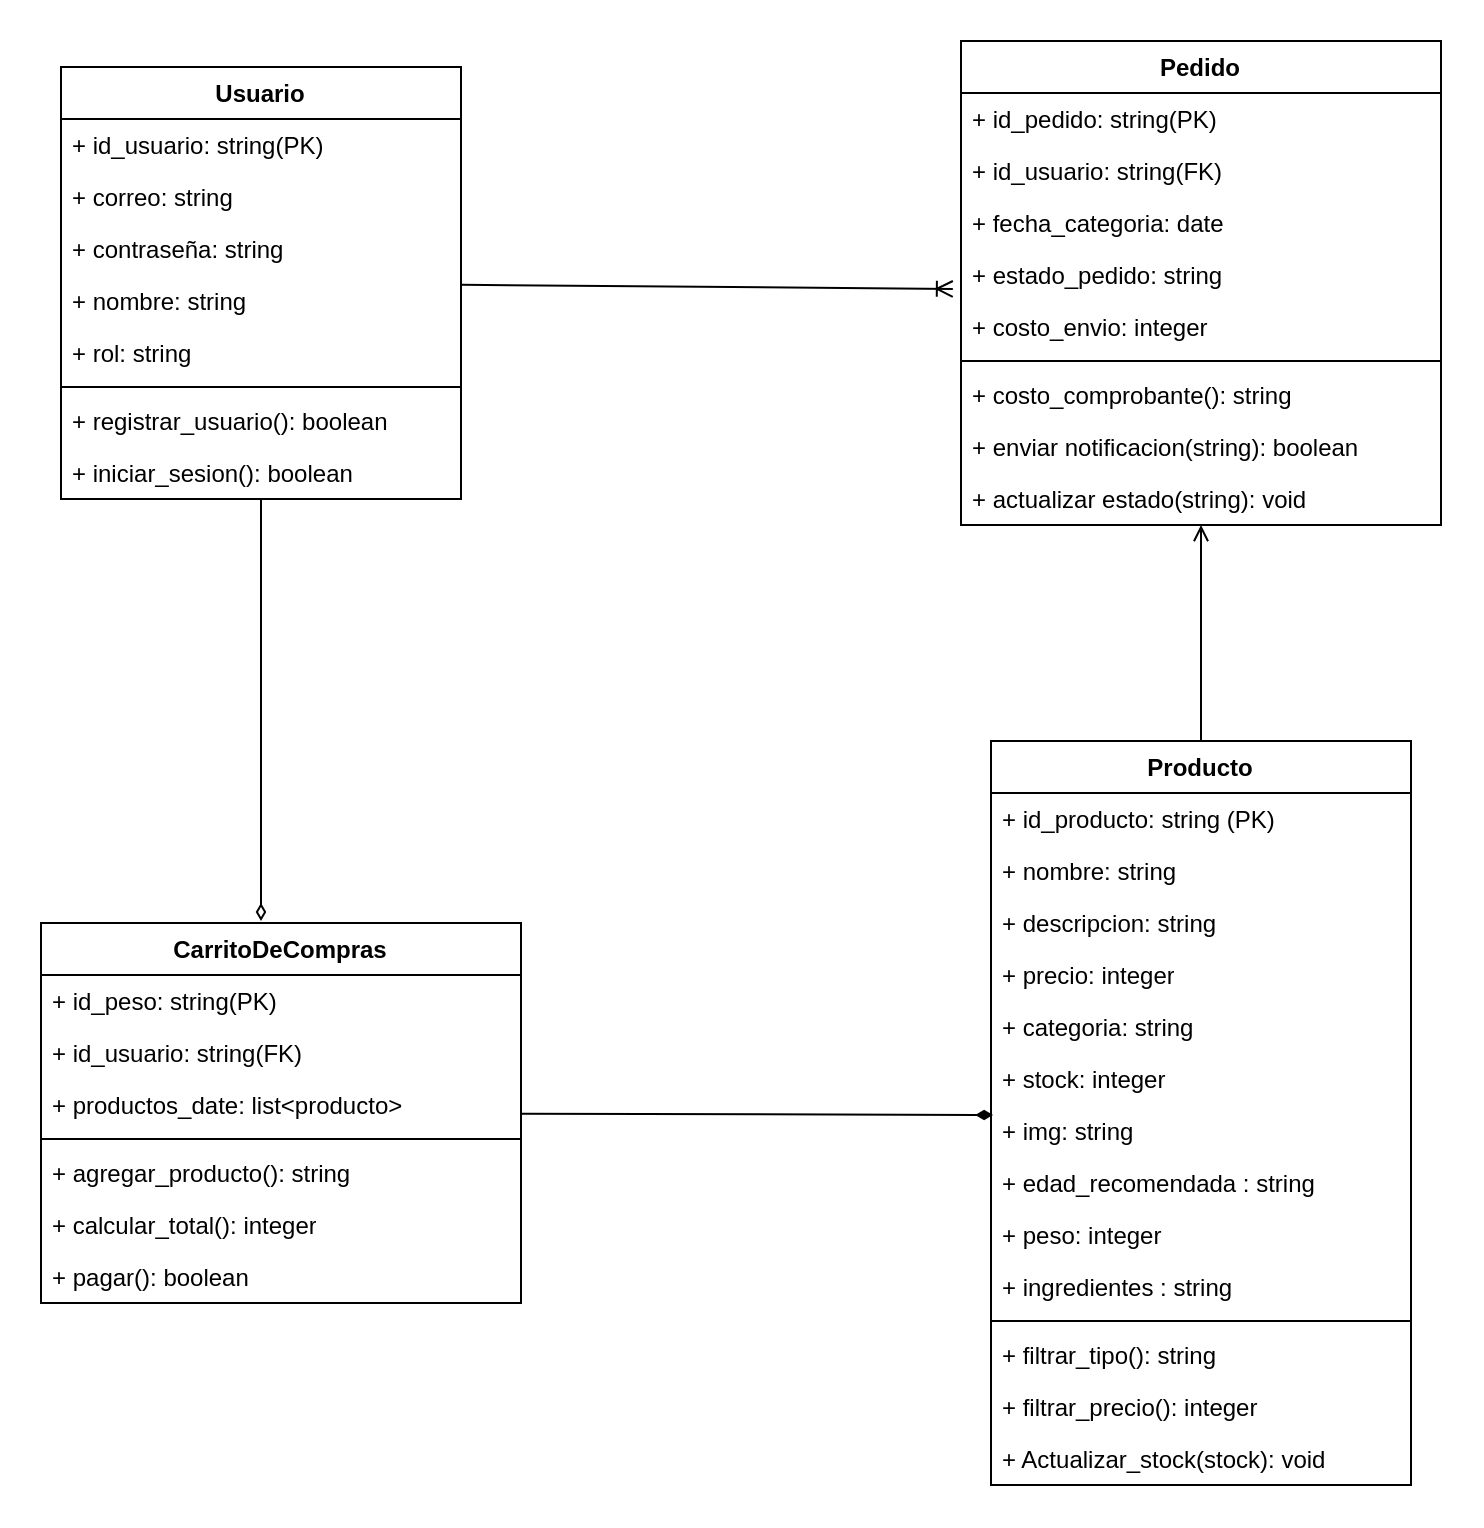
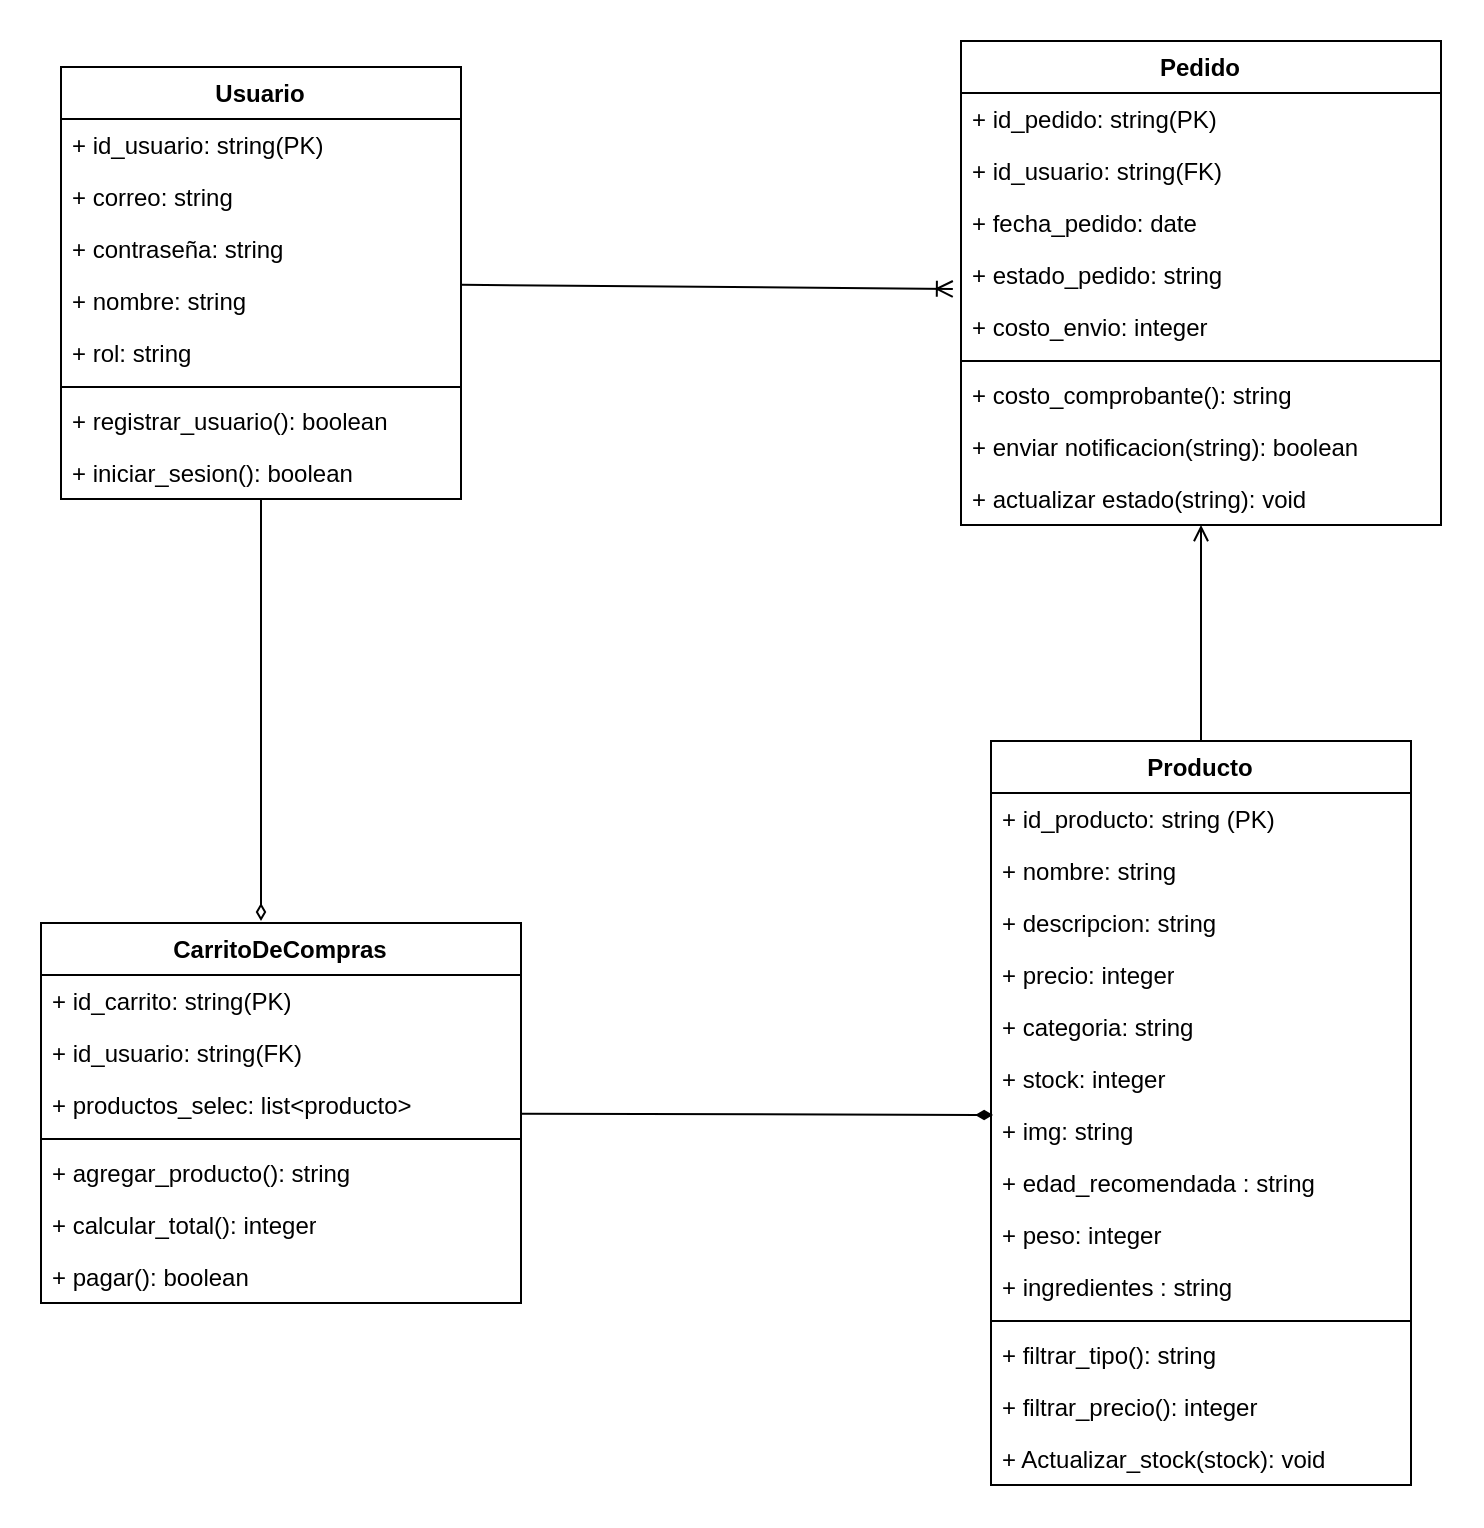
- <mxCell id="38" value="+ fecha_categoria: date" style="text;strokeColor=none;fillColor=none;align=left;verticalAlign=top;spacingLeft=4;spacingRight=4;overflow=hidden;rotatable=0;points=[[0,0.5],[1,0.5]];portConstraint=eastwest;whiteSpace=wrap;html=1;" vertex="1" parent="35"><mxGeometry y="78" width="240" height="26" as="geometry" /></mxCell>
+ <mxCell id="38" value="+ fecha_pedido: date" style="text;strokeColor=none;fillColor=none;align=left;verticalAlign=top;spacingLeft=4;spacingRight=4;overflow=hidden;rotatable=0;points=[[0,0.5],[1,0.5]];portConstraint=eastwest;whiteSpace=wrap;html=1;" vertex="1" parent="35"><mxGeometry y="78" width="240" height="26" as="geometry" /></mxCell>
- <mxCell id="28" value="+ id_peso: string(PK)" style="text;strokeColor=none;fillColor=none;align=left;verticalAlign=top;spacingLeft=4;spacingRight=4;overflow=hidden;rotatable=0;points=[[0,0.5],[1,0.5]];portConstraint=eastwest;whiteSpace=wrap;html=1;" vertex="1" parent="27"><mxGeometry y="26" width="240" height="26" as="geometry" /></mxCell>
+ <mxCell id="28" value="+ id_carrito: string(PK)" style="text;strokeColor=none;fillColor=none;align=left;verticalAlign=top;spacingLeft=4;spacingRight=4;overflow=hidden;rotatable=0;points=[[0,0.5],[1,0.5]];portConstraint=eastwest;whiteSpace=wrap;html=1;" vertex="1" parent="27"><mxGeometry y="26" width="240" height="26" as="geometry" /></mxCell>
- <mxCell id="30" value="+ productos_date: list&amp;lt;producto&amp;gt;" style="text;strokeColor=none;fillColor=none;align=left;verticalAlign=top;spacingLeft=4;spacingRight=4;overflow=hidden;rotatable=0;points=[[0,0.5],[1,0.5]];portConstraint=eastwest;whiteSpace=wrap;html=1;" vertex="1" parent="27"><mxGeometry y="78" width="240" height="26" as="geometry" /></mxCell>
+ <mxCell id="30" value="+ productos_selec: list&amp;lt;producto&amp;gt;" style="text;strokeColor=none;fillColor=none;align=left;verticalAlign=top;spacingLeft=4;spacingRight=4;overflow=hidden;rotatable=0;points=[[0,0.5],[1,0.5]];portConstraint=eastwest;whiteSpace=wrap;html=1;" vertex="1" parent="27"><mxGeometry y="78" width="240" height="26" as="geometry" /></mxCell>
